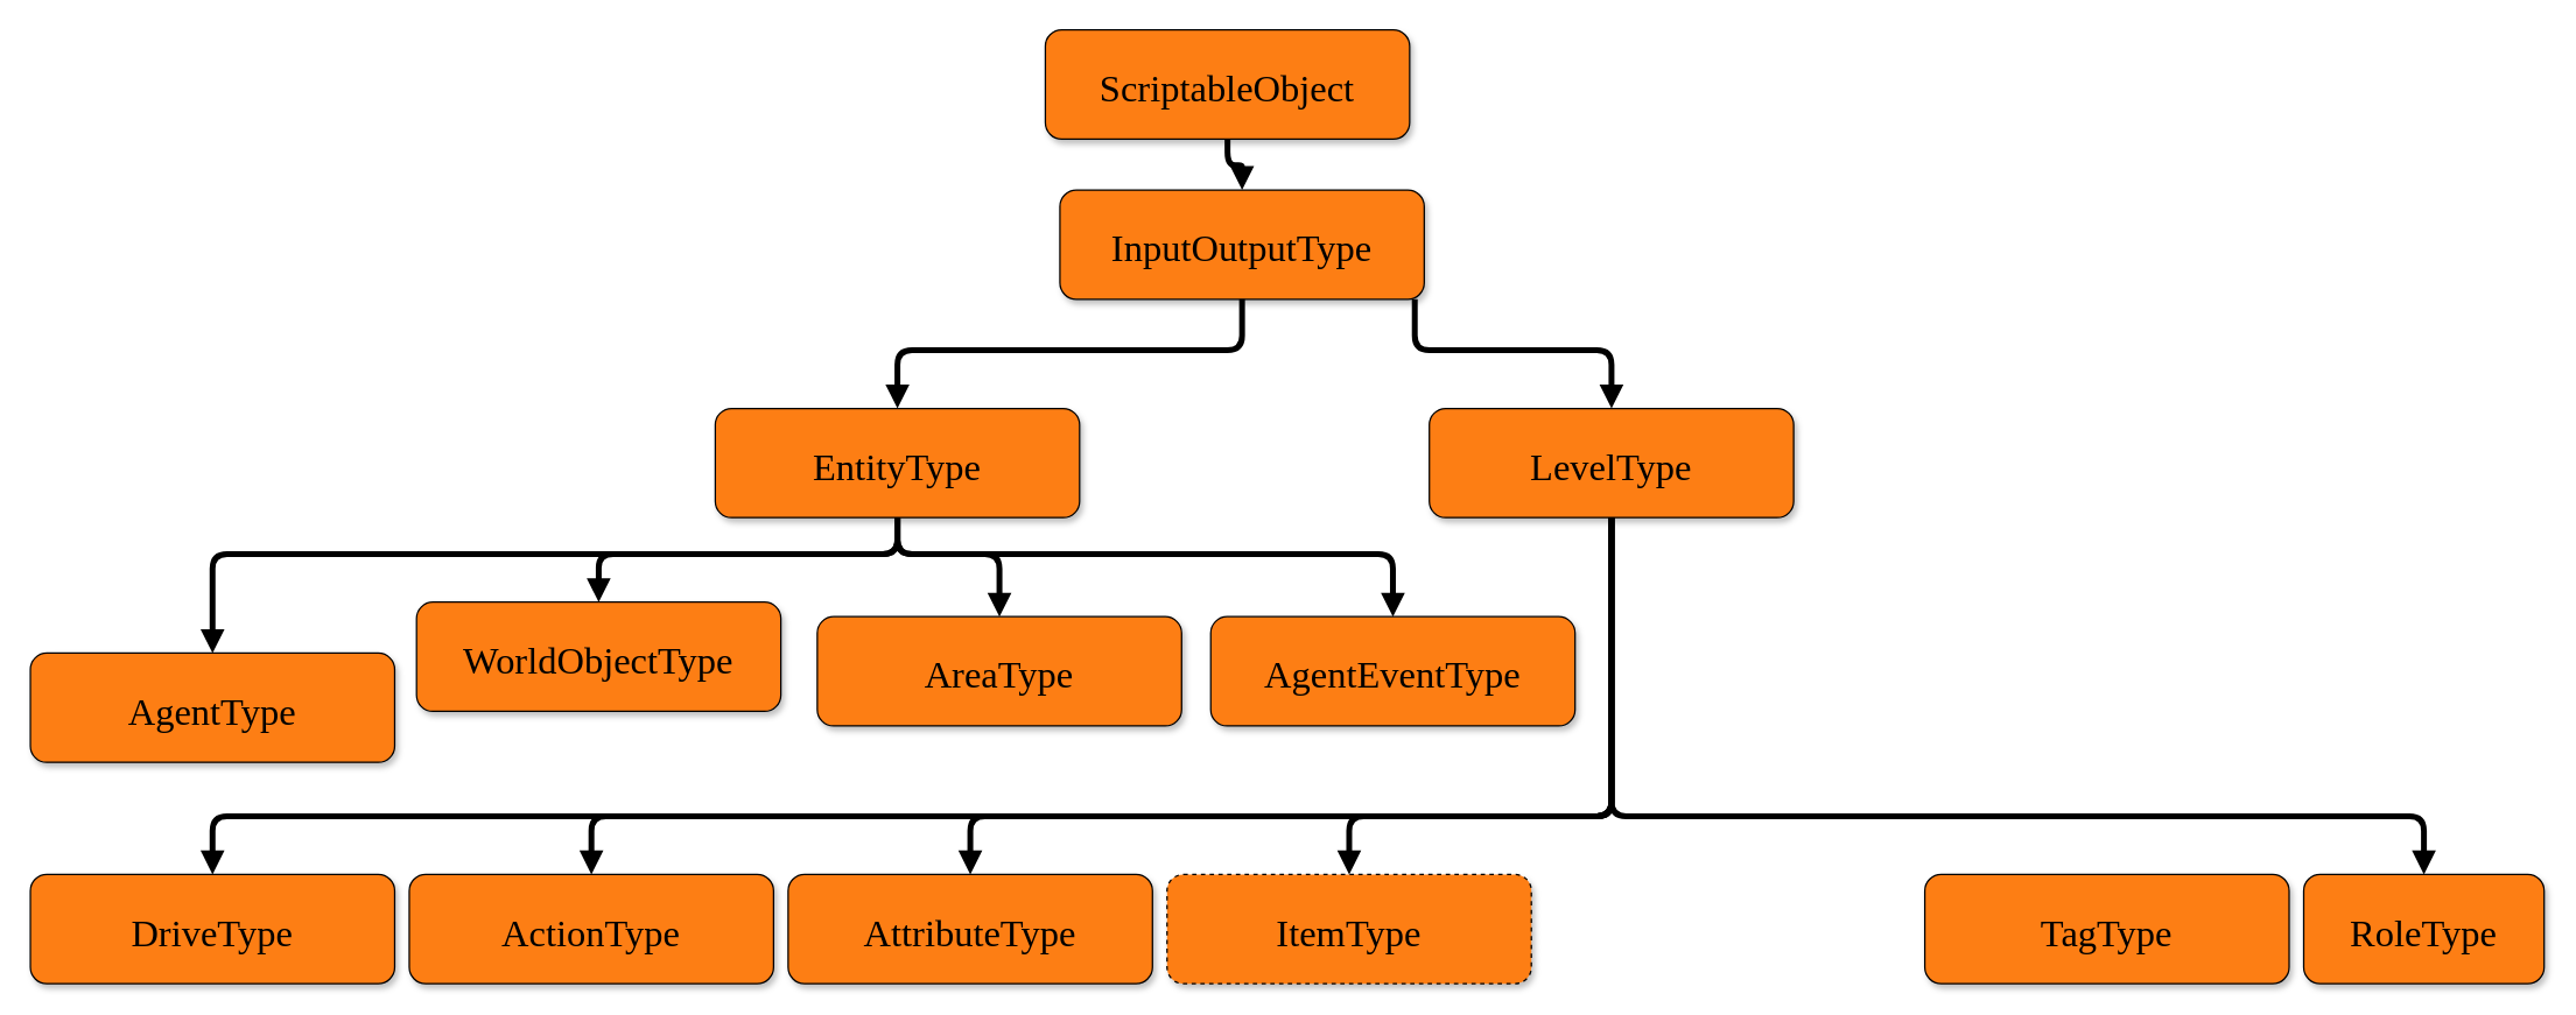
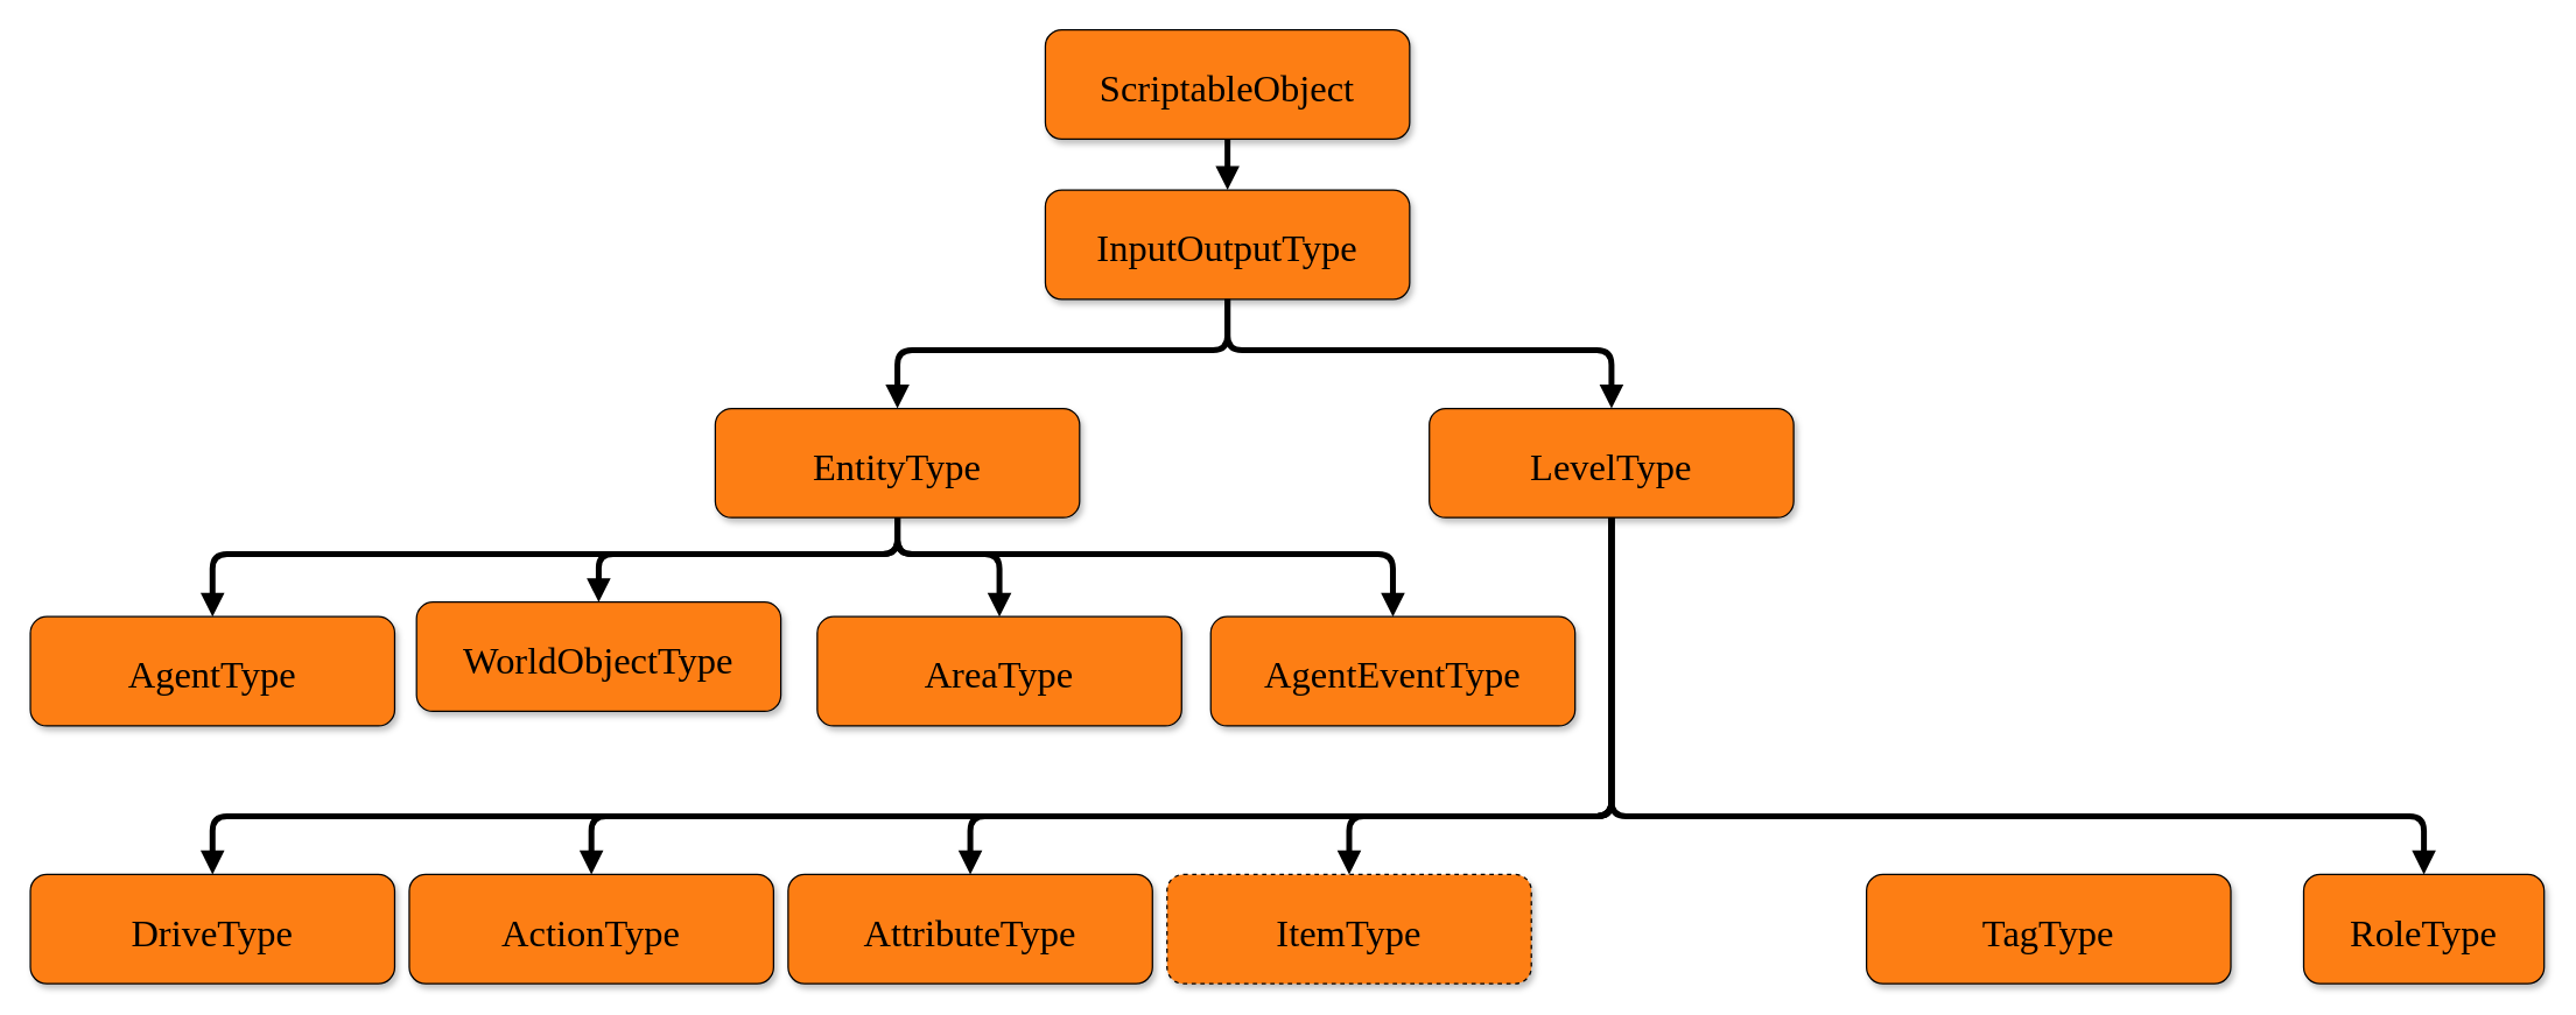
- <mxCell id="3" value="InputOutputType" style="rounded=1;shadow=1;fontStyle=0;fontSize=26;fontFamily=Verdana;fillColor=#fd7e14;spacingTop=0;" parent="1" vertex="1"><mxGeometry x="726.5" y="130" width="250" height="75" as="geometry" /></mxCell>
+ <mxCell id="3" value="InputOutputType" style="rounded=1;shadow=1;fontStyle=0;fontSize=26;fontFamily=Verdana;fillColor=#fd7e14;spacingTop=0;" parent="1" vertex="1"><mxGeometry x="716.5" y="130" width="250" height="75" as="geometry" /></mxCell>
- <mxCell id="6" value="AgentType" style="rounded=1;shadow=1;fontStyle=0;fontSize=26;fontFamily=Verdana;fillColor=#fd7e14;spacingTop=0;" parent="1" vertex="1"><mxGeometry x="20" y="448" width="250" height="75" as="geometry" /></mxCell>
+ <mxCell id="6" value="AgentType" style="rounded=1;shadow=1;fontStyle=0;fontSize=26;fontFamily=Verdana;fillColor=#fd7e14;spacingTop=0;" parent="1" vertex="1"><mxGeometry x="20" y="423" width="250" height="75" as="geometry" /></mxCell>
- <mxCell id="25" value="TagType" style="rounded=1;shadow=1;fontStyle=0;fontSize=26;fontFamily=Verdana;fillColor=#fd7e14;spacingTop=0;" vertex="1" parent="1"><mxGeometry x="1320" y="600" width="250" height="75" as="geometry" /></mxCell>
+ <mxCell id="25" value="TagType" style="rounded=1;shadow=1;fontStyle=0;fontSize=26;fontFamily=Verdana;fillColor=#fd7e14;spacingTop=0;" vertex="1" parent="1"><mxGeometry x="1280" y="600" width="250" height="75" as="geometry" /></mxCell>
